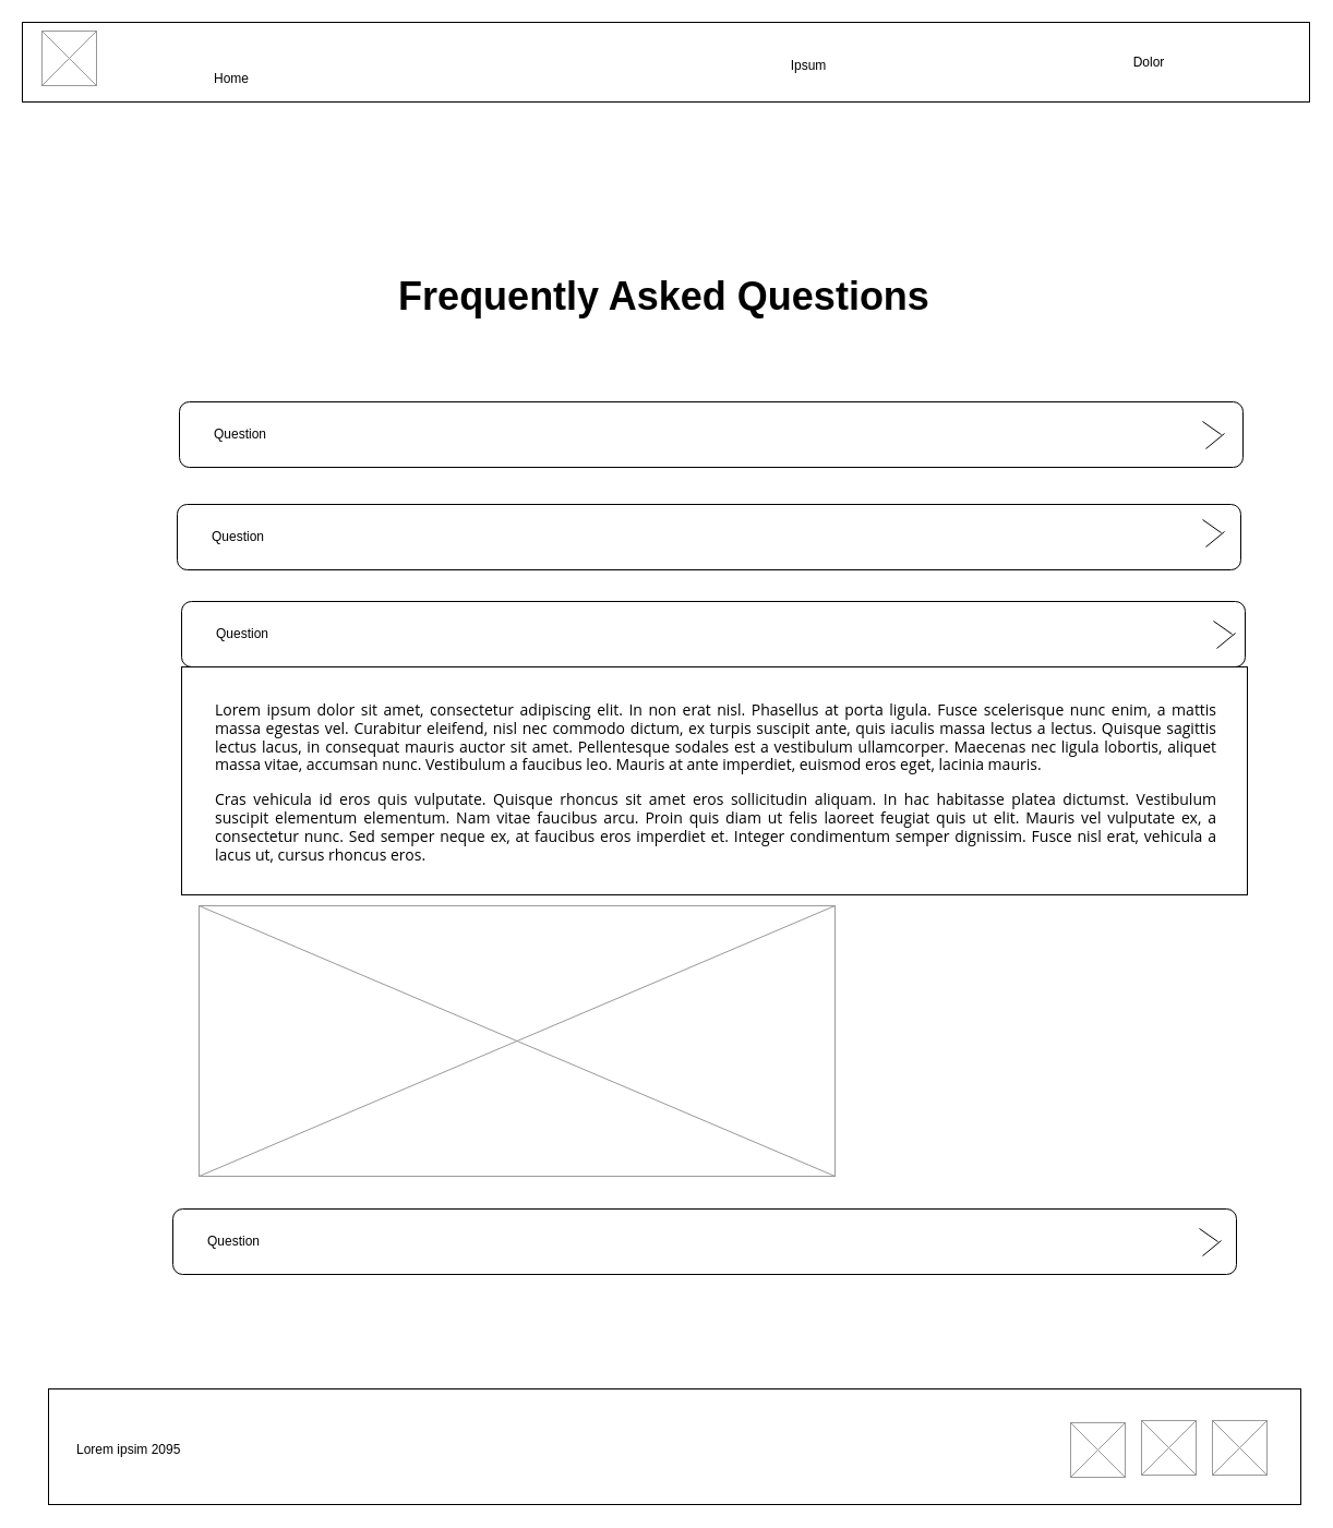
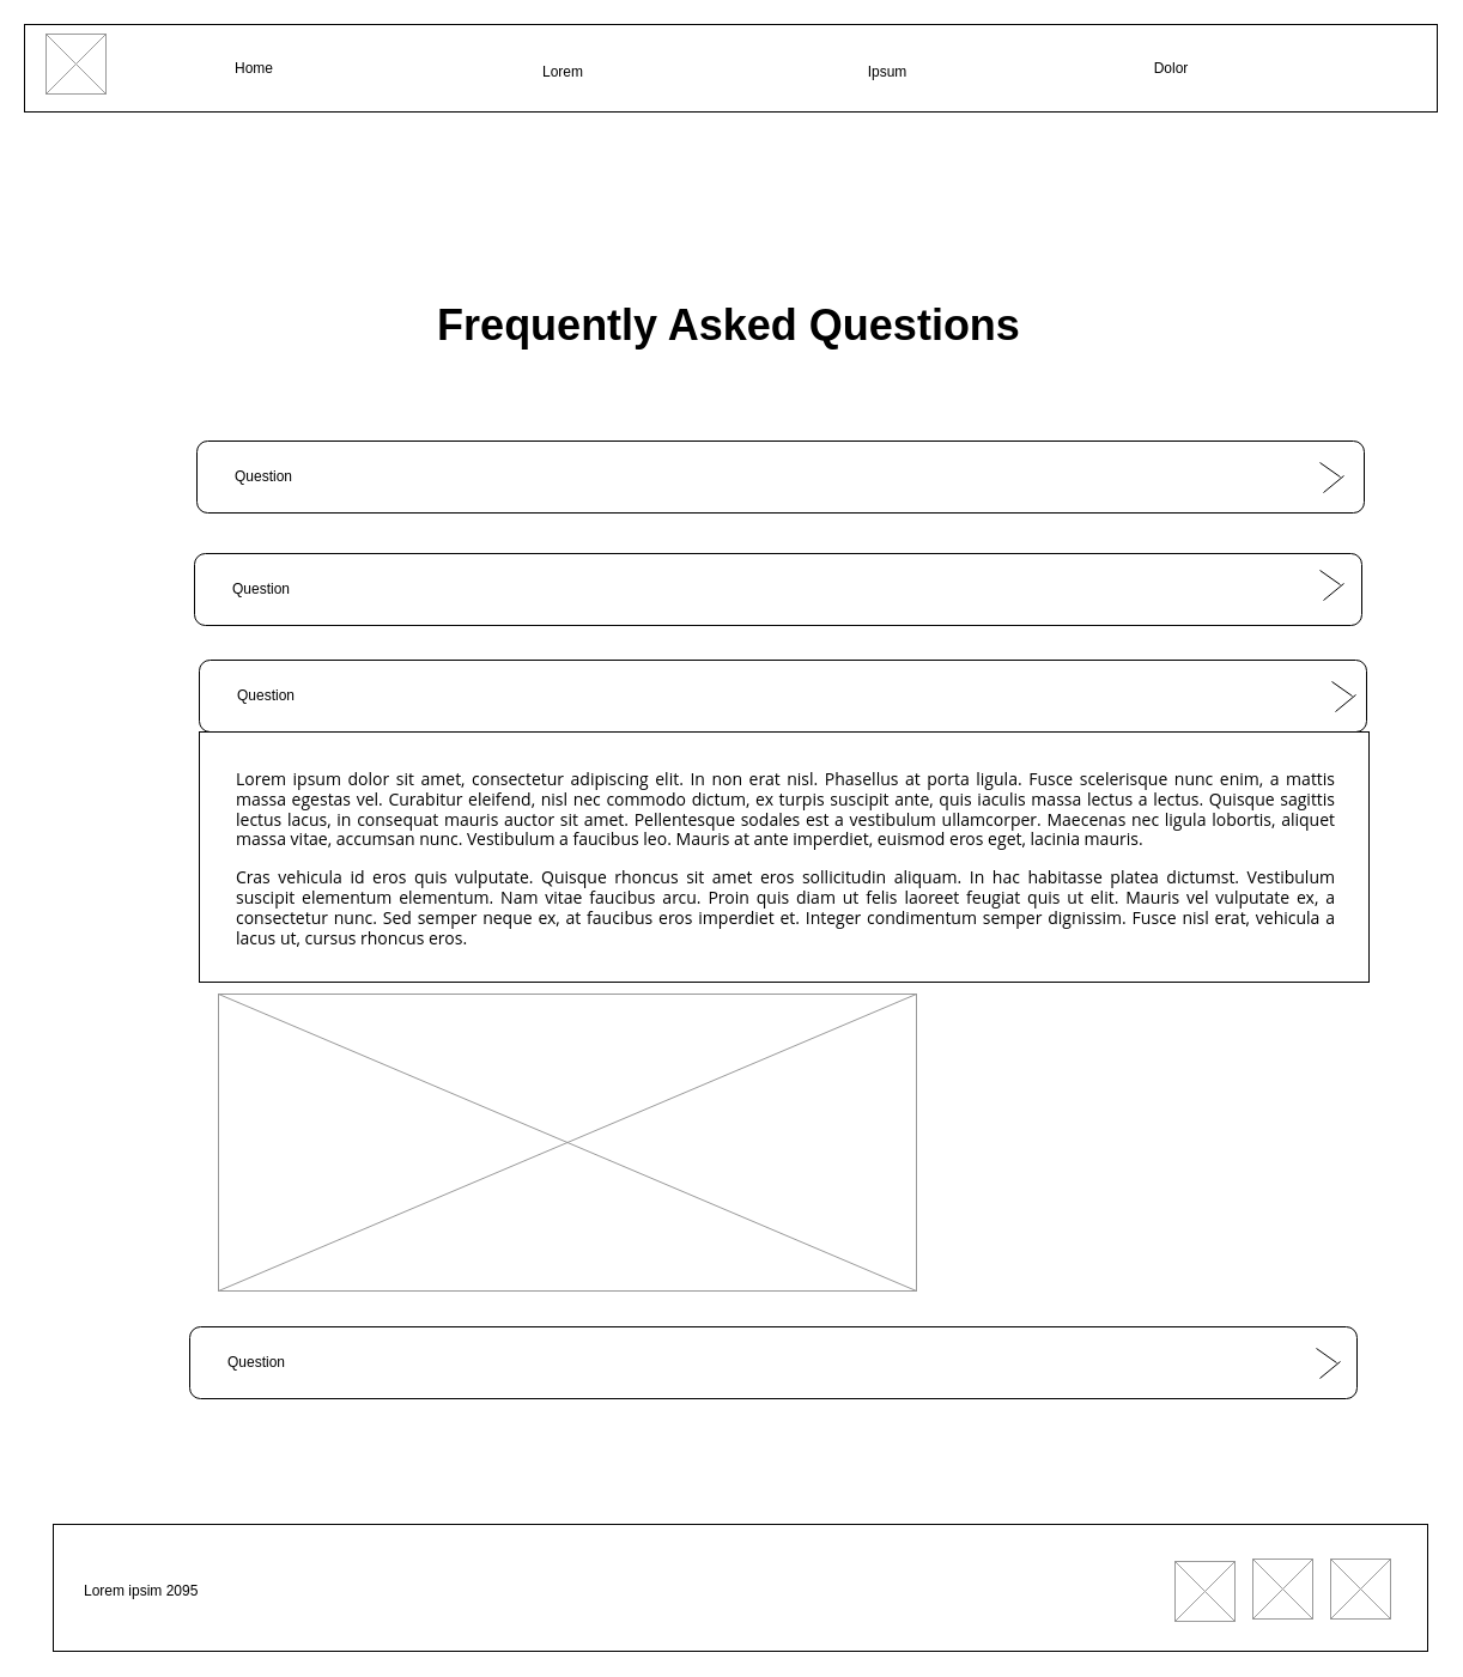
- <mxCell id="7" value="Dolor" style="text;html=1;strokeColor=none;fillColor=none;align=center;verticalAlign=middle;whiteSpace=wrap;rounded=0;" vertex="1" parent="1"><mxGeometry x="1023" y="42" width="60" height="30" as="geometry" /></mxCell>
+ <mxCell id="7" value="Dolor" style="text;html=1;strokeColor=none;fillColor=none;align=center;verticalAlign=middle;whiteSpace=wrap;rounded=0;" vertex="1" parent="1"><mxGeometry x="948" y="42" width="60" height="30" as="geometry" /></mxCell>
+ <mxCell id="5" value="Lorem" style="text;html=1;strokeColor=none;fillColor=none;align=center;verticalAlign=middle;whiteSpace=wrap;rounded=0;" vertex="1" parent="1"><mxGeometry x="440" y="45" width="60" height="30" as="geometry" /></mxCell>
- <mxCell id="4" value="Home" style="text;html=1;strokeColor=none;fillColor=none;align=center;verticalAlign=middle;whiteSpace=wrap;rounded=0;" vertex="1" parent="1"><mxGeometry x="182" y="57" width="60" height="30" as="geometry" /></mxCell>
+ <mxCell id="4" value="Home" style="text;html=1;strokeColor=none;fillColor=none;align=center;verticalAlign=middle;whiteSpace=wrap;rounded=0;" vertex="1" parent="1"><mxGeometry x="182" y="42" width="60" height="30" as="geometry" /></mxCell>
